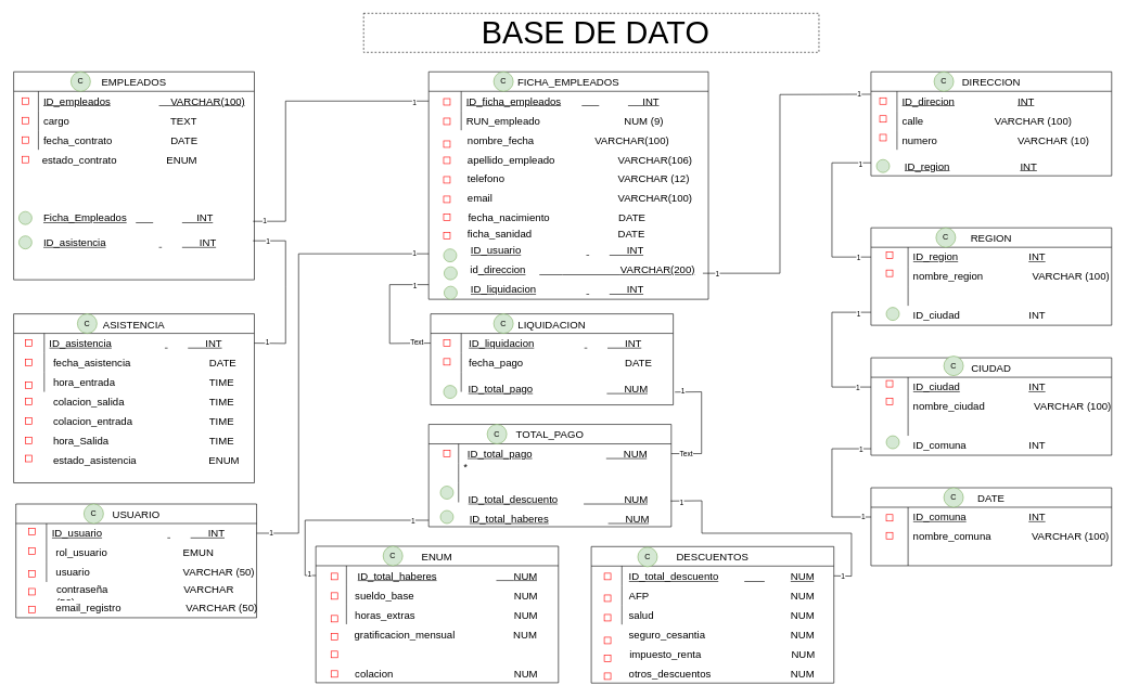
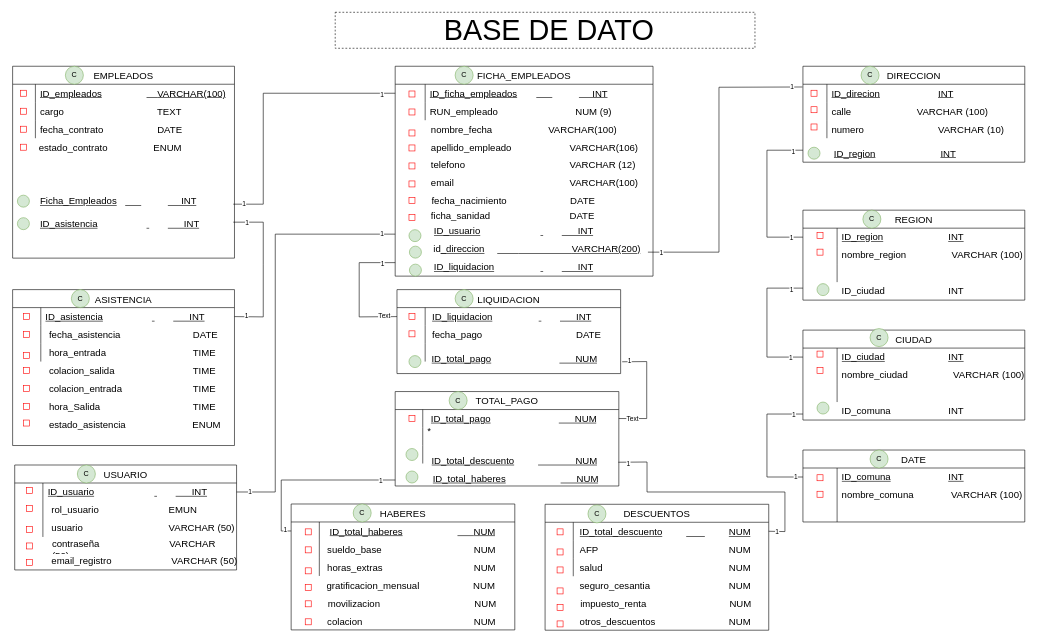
- <mxCell id="108" value="ENUM" style="shape=table;startSize=30;container=1;collapsible=0;childLayout=tableLayout;fixedRows=1;rowLines=0;fontStyle=0;strokeColor=default;fontSize=16;" parent="1" vertex="1"><mxGeometry x="484.5" y="840" width="373" height="210" as="geometry" /></mxCell>
+ <mxCell id="108" value="HABERES" style="shape=table;startSize=30;container=1;collapsible=0;childLayout=tableLayout;fixedRows=1;rowLines=0;fontStyle=0;strokeColor=default;fontSize=16;" parent="1" vertex="1"><mxGeometry x="484.5" y="840" width="373" height="210" as="geometry" /></mxCell>
+ <mxCell id="122" value="movilizacion&lt;span style=&quot;white-space: pre;&quot;&gt;&#09;&lt;/span&gt;&lt;span style=&quot;white-space: pre;&quot;&gt;&#09;&lt;/span&gt;&lt;span style=&quot;white-space: pre;&quot;&gt;&#09;&lt;/span&gt;&lt;span style=&quot;white-space: pre;&quot;&gt;&#09;&lt;/span&gt;&amp;nbsp;&amp;nbsp;&amp;nbsp;&amp;nbsp;&amp;nbsp;&amp;nbsp; NUM" style="shape=partialRectangle;html=1;whiteSpace=wrap;connectable=0;fillColor=none;top=0;left=0;bottom=0;right=0;align=left;spacingLeft=6;overflow=hidden;strokeColor=inherit;fontSize=16;" parent="1" vertex="1"><mxGeometry x="538" y="991" width="311.5" height="30" as="geometry"><mxRectangle width="367" height="30" as="alternateBounds" /></mxGeometry></mxCell>
